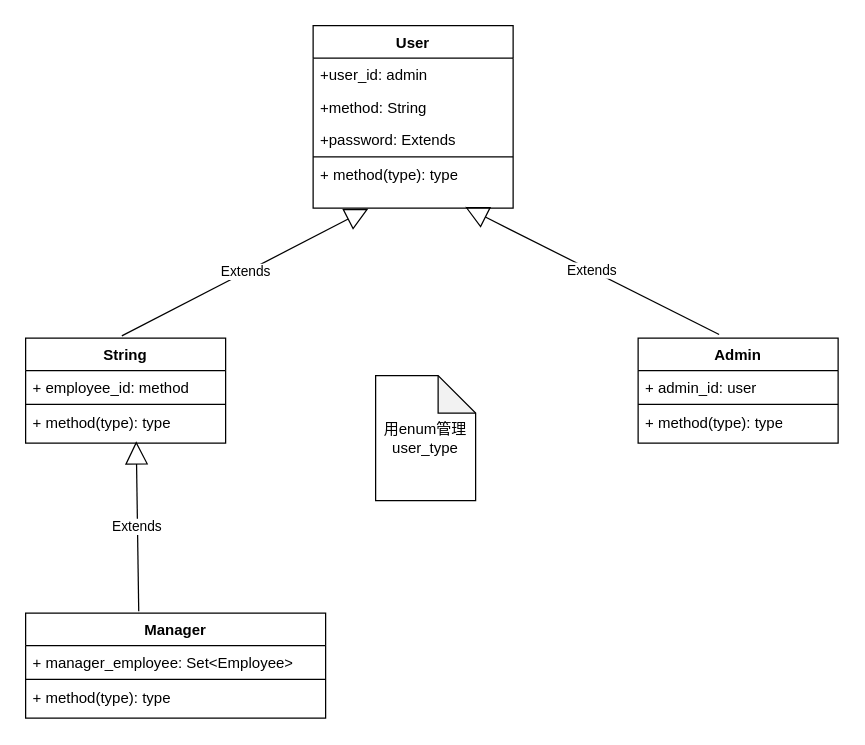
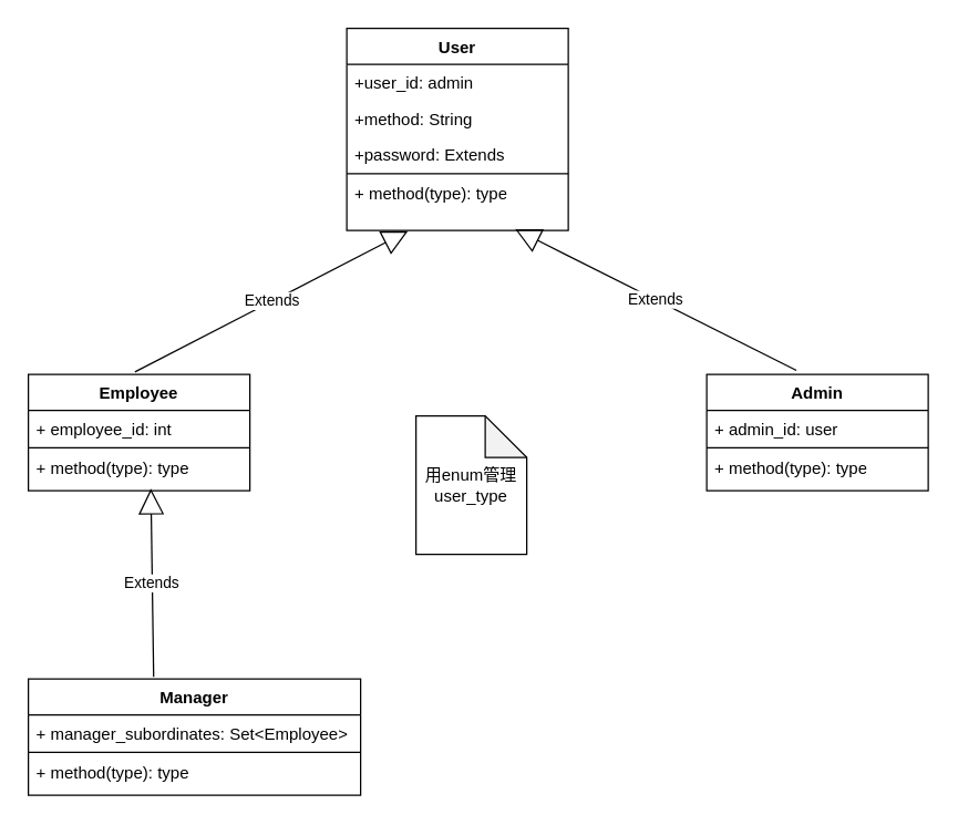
- <mxCell id="2" value="String" style="swimlane;fontStyle=1;align=center;verticalAlign=top;childLayout=stackLayout;horizontal=1;startSize=26;horizontalStack=0;resizeParent=1;resizeParentMax=0;resizeLast=0;collapsible=1;marginBottom=0;whiteSpace=wrap;html=1;" vertex="1" parent="1"><mxGeometry x="20" y="270" width="160" height="84" as="geometry"><mxRectangle x="370" y="290" width="100" height="30" as="alternateBounds" /></mxGeometry></mxCell>
+ <mxCell id="2" value="Employee" style="swimlane;fontStyle=1;align=center;verticalAlign=top;childLayout=stackLayout;horizontal=1;startSize=26;horizontalStack=0;resizeParent=1;resizeParentMax=0;resizeLast=0;collapsible=1;marginBottom=0;whiteSpace=wrap;html=1;" vertex="1" parent="1"><mxGeometry x="20" y="270" width="160" height="84" as="geometry"><mxRectangle x="370" y="290" width="100" height="30" as="alternateBounds" /></mxGeometry></mxCell>
- <mxCell id="3" value="+ employee_id: method&lt;br&gt;" style="text;strokeColor=none;fillColor=none;align=left;verticalAlign=top;spacingLeft=4;spacingRight=4;overflow=hidden;rotatable=0;points=[[0,0.5],[1,0.5]];portConstraint=eastwest;whiteSpace=wrap;html=1;" vertex="1" parent="2"><mxGeometry y="26" width="160" height="26" as="geometry" /></mxCell>
+ <mxCell id="3" value="+ employee_id: int&lt;br&gt;" style="text;strokeColor=none;fillColor=none;align=left;verticalAlign=top;spacingLeft=4;spacingRight=4;overflow=hidden;rotatable=0;points=[[0,0.5],[1,0.5]];portConstraint=eastwest;whiteSpace=wrap;html=1;" vertex="1" parent="2"><mxGeometry y="26" width="160" height="26" as="geometry" /></mxCell>
- <mxCell id="7" value="+ manager_employee: Set&amp;lt;Employee&amp;gt;" style="text;strokeColor=none;fillColor=none;align=left;verticalAlign=top;spacingLeft=4;spacingRight=4;overflow=hidden;rotatable=0;points=[[0,0.5],[1,0.5]];portConstraint=eastwest;whiteSpace=wrap;html=1;" vertex="1" parent="6"><mxGeometry y="26" width="240" height="26" as="geometry" /></mxCell>
+ <mxCell id="7" value="+ manager_subordinates: Set&amp;lt;Employee&amp;gt;" style="text;strokeColor=none;fillColor=none;align=left;verticalAlign=top;spacingLeft=4;spacingRight=4;overflow=hidden;rotatable=0;points=[[0,0.5],[1,0.5]];portConstraint=eastwest;whiteSpace=wrap;html=1;" vertex="1" parent="6"><mxGeometry y="26" width="240" height="26" as="geometry" /></mxCell>
